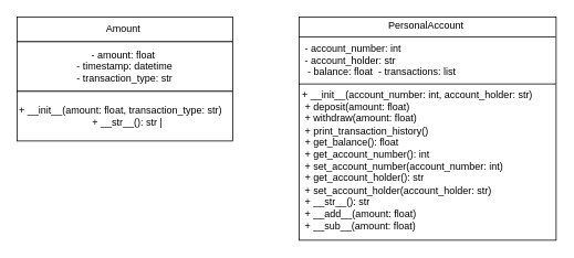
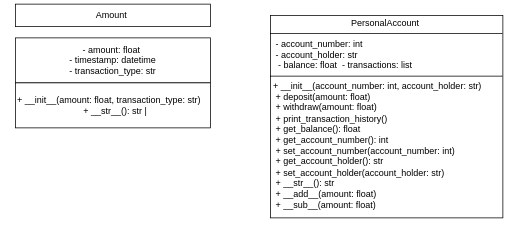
- <mxCell id="2" value="Amount&amp;nbsp;" style="rounded=0;whiteSpace=wrap;html=1;" vertex="1" parent="1"><mxGeometry x="20" y="20" width="260" height="30" as="geometry" /></mxCell>
+ <mxCell id="2" value="Amount&amp;nbsp;" style="rounded=0;whiteSpace=wrap;html=1;" vertex="1" parent="1"><mxGeometry x="20" y="5" width="260" height="30" as="geometry" /></mxCell>
